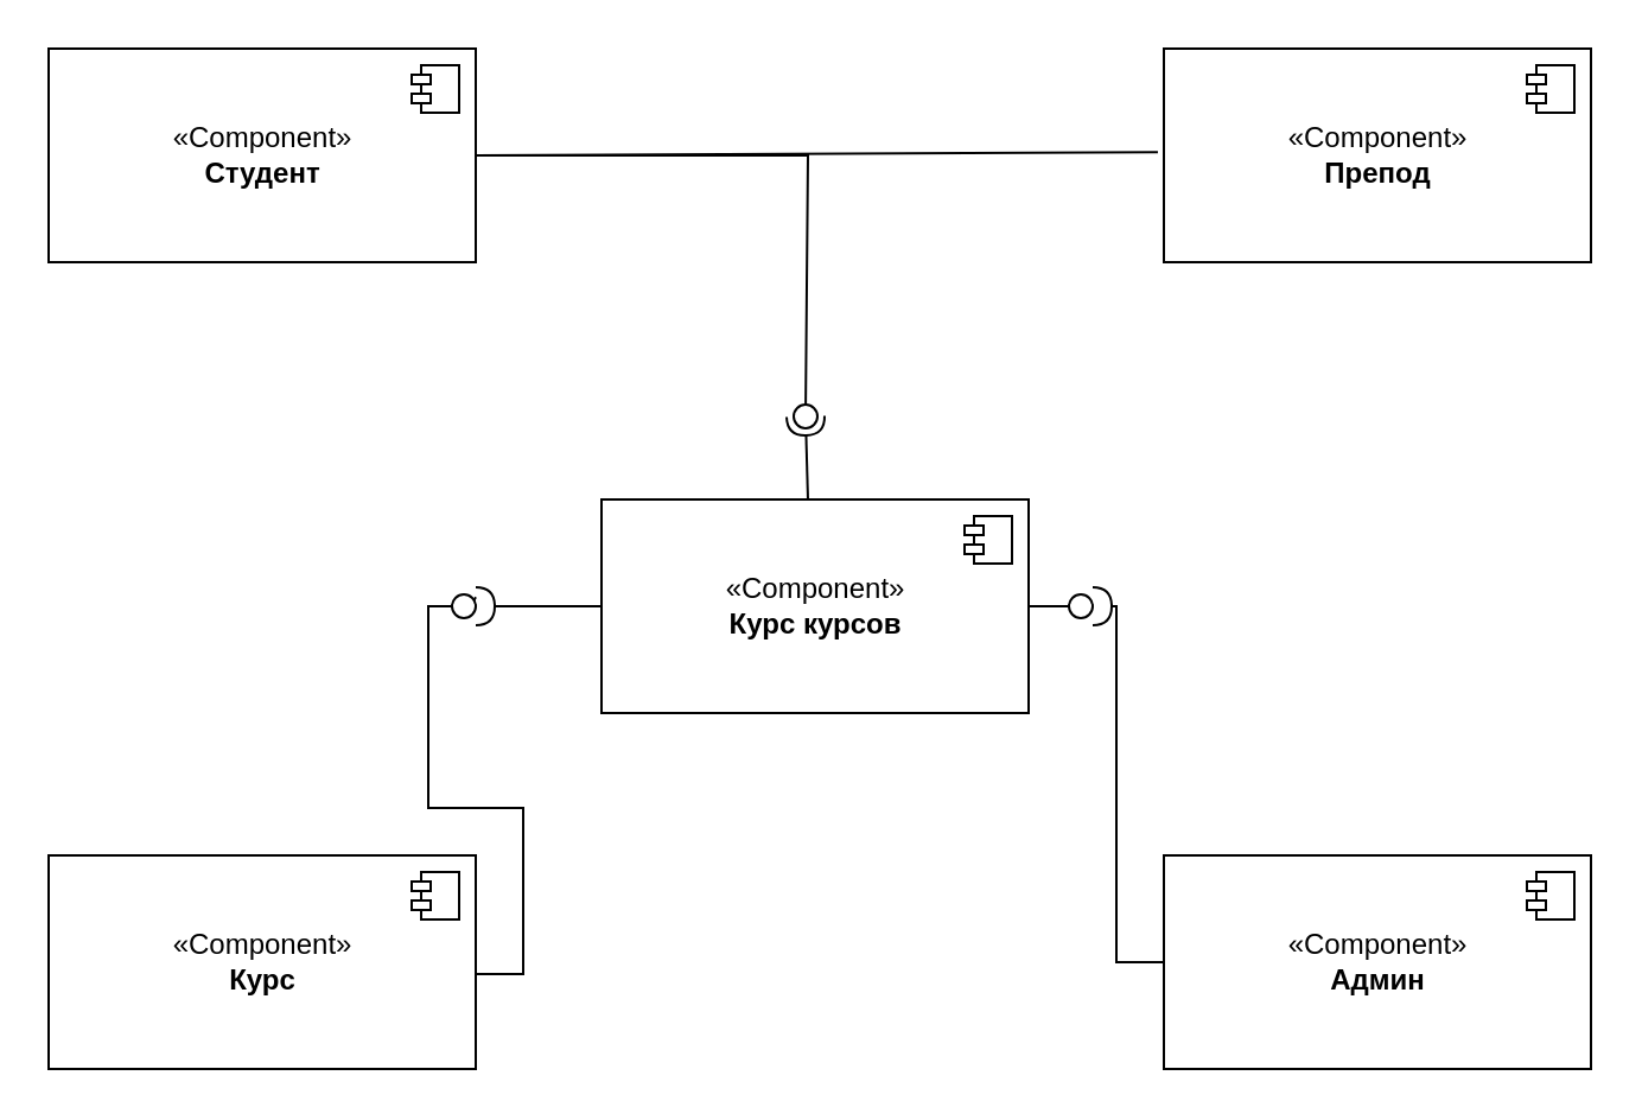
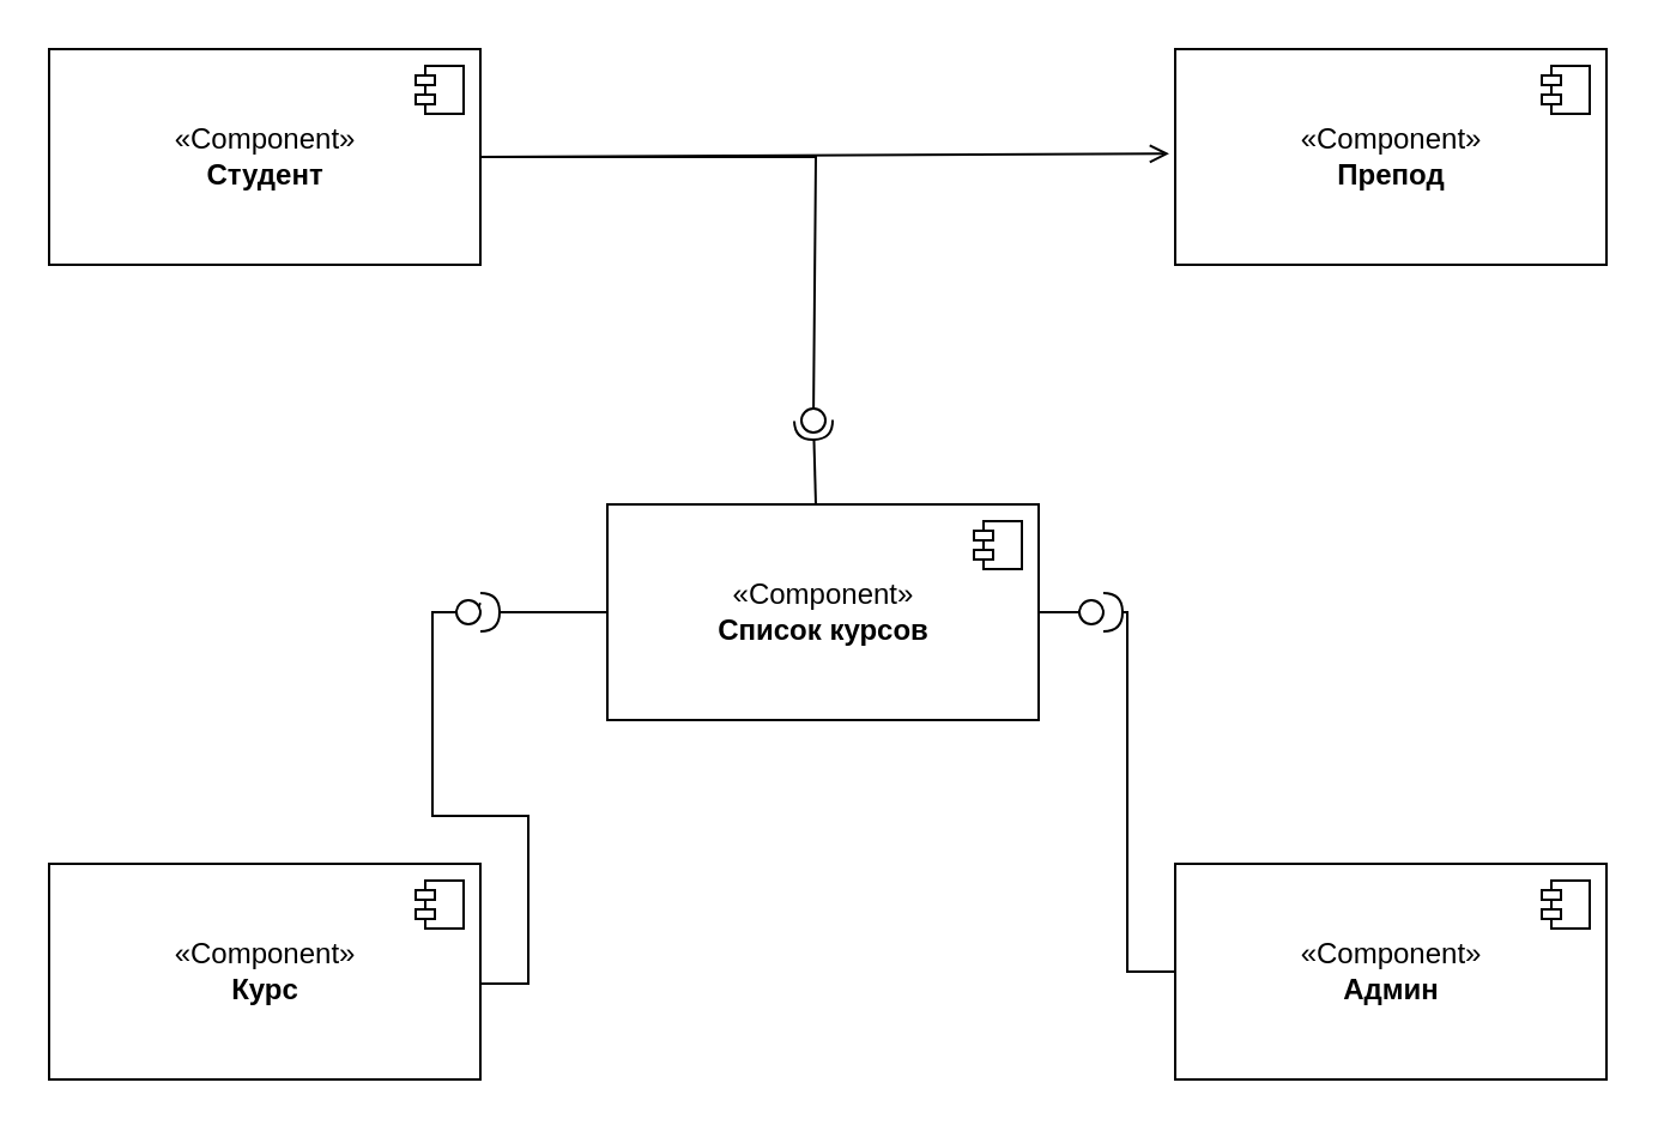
- <mxCell id="22" value="" style="endArrow=none;html=1;rounded=0;exitX=1;exitY=0.5;exitDx=0;exitDy=0;entryX=-0.014;entryY=0.485;entryDx=0;entryDy=0;entryPerimeter=0;" edge="1" parent="1" source="2" target="4"><mxGeometry width="50" height="50" relative="1" as="geometry"><mxPoint x="360" y="80" as="sourcePoint" /><mxPoint x="410" y="30" as="targetPoint" /></mxGeometry></mxCell>
+ <mxCell id="22" value="" style="endArrow=open;html=1;rounded=0;exitX=1;exitY=0.5;exitDx=0;exitDy=0;entryX=-0.014;entryY=0.485;entryDx=0;entryDy=0;entryPerimeter=0;" edge="1" parent="1" source="2" target="4"><mxGeometry width="50" height="50" relative="1" as="geometry"><mxPoint x="360" y="80" as="sourcePoint" /><mxPoint x="410" y="30" as="targetPoint" /></mxGeometry></mxCell>
- <mxCell id="6" value="«Component»&lt;br&gt;&lt;b&gt;Курс курсов&lt;/b&gt;" style="html=1;dropTarget=0;" vertex="1" parent="1"><mxGeometry x="253" y="210" width="180" height="90" as="geometry" /></mxCell>
+ <mxCell id="6" value="«Component»&lt;br&gt;&lt;b&gt;Список курсов&lt;/b&gt;" style="html=1;dropTarget=0;" vertex="1" parent="1"><mxGeometry x="253" y="210" width="180" height="90" as="geometry" /></mxCell>
